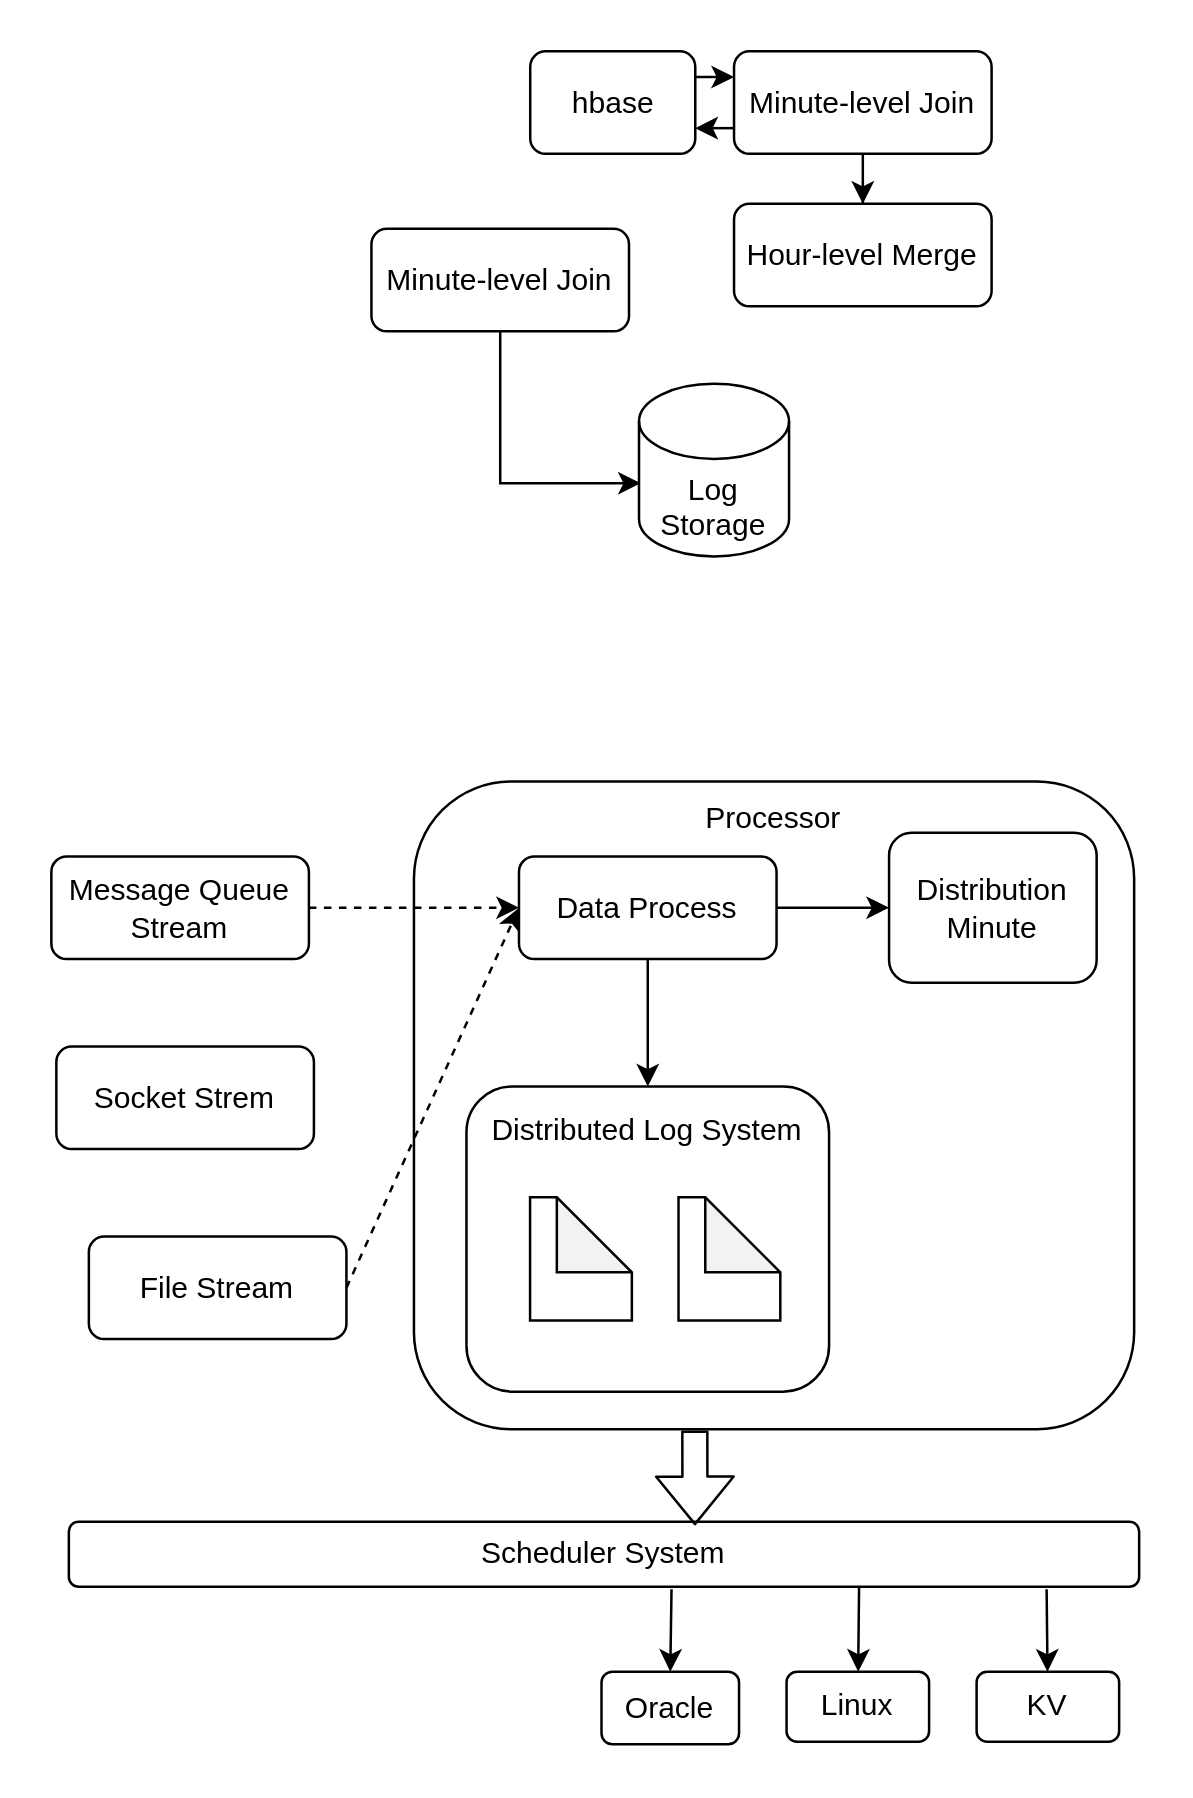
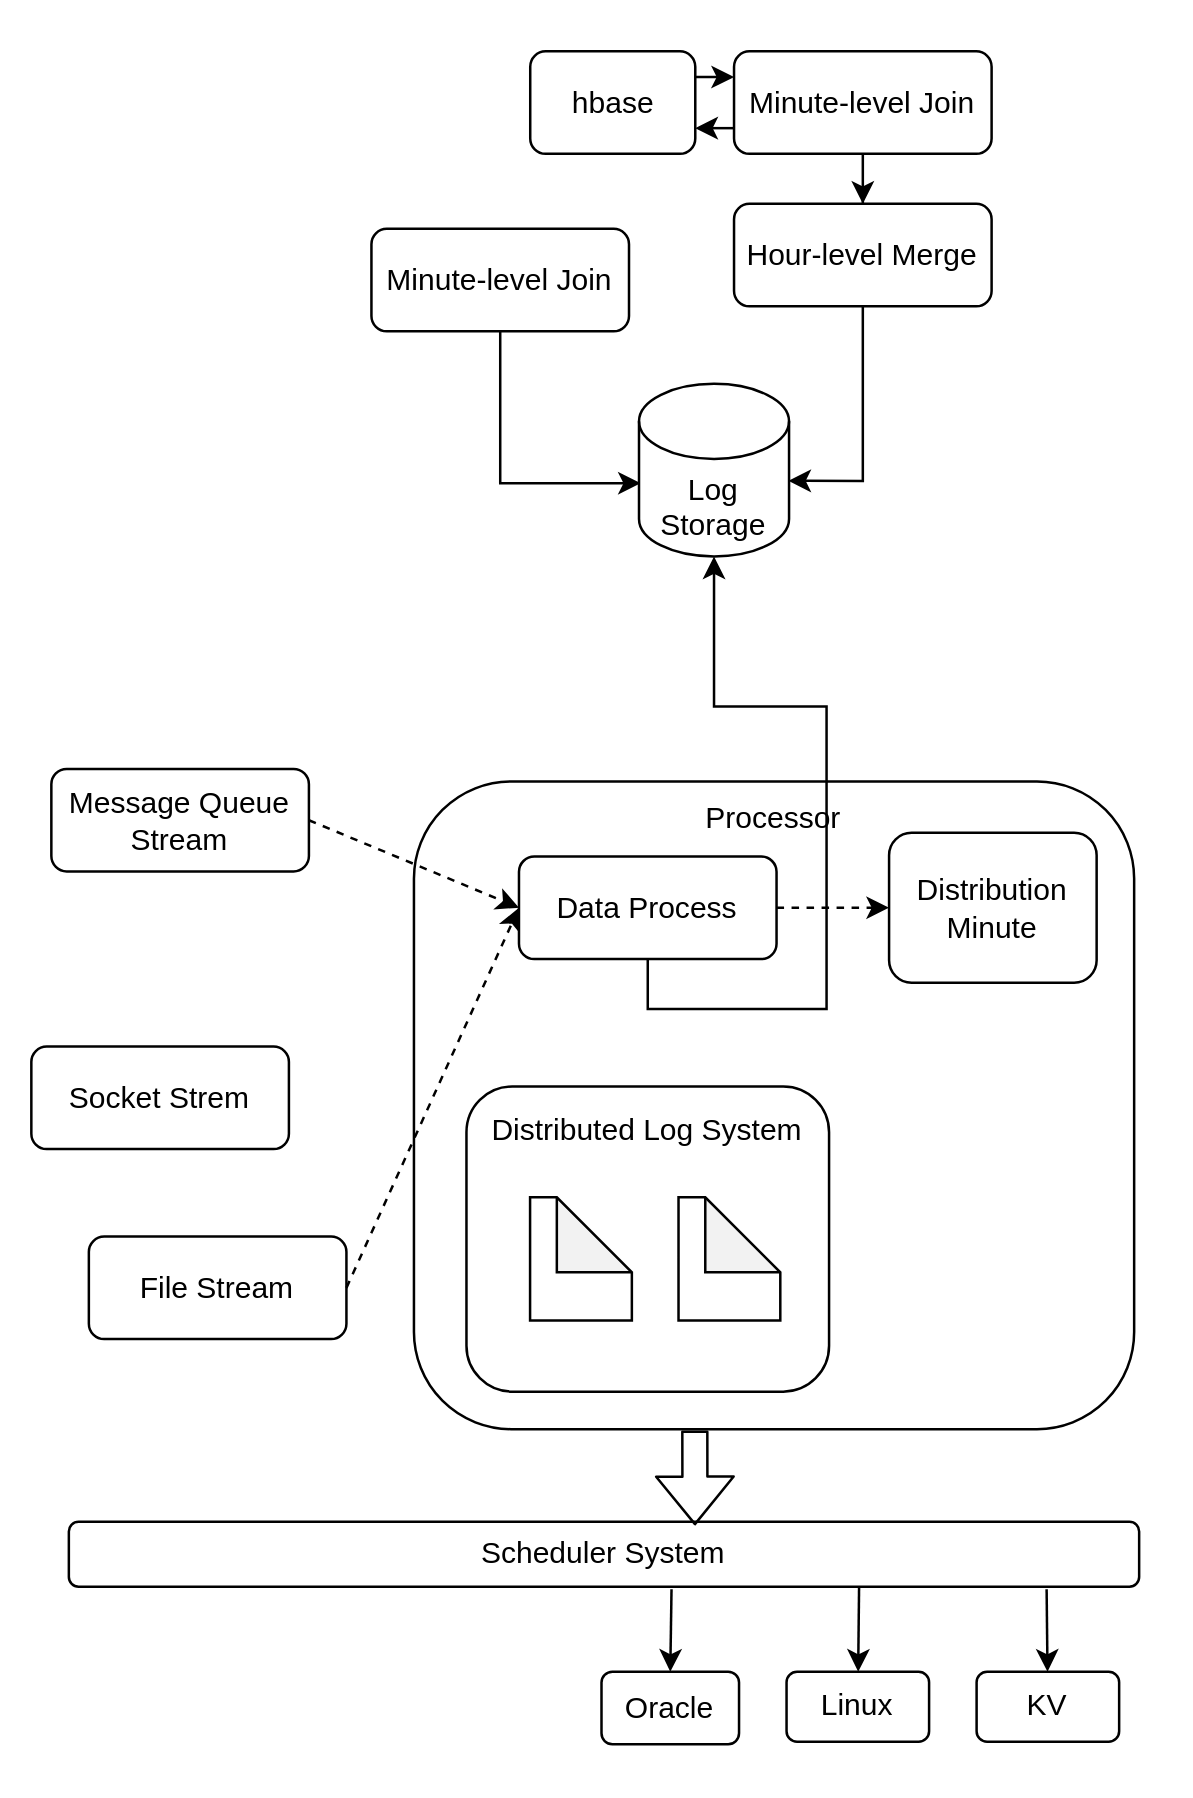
+ <mxCell id="11" style="edgeStyle=orthogonalEdgeStyle;rounded=0;orthogonalLoop=1;jettySize=auto;html=1;strokeColor=#000000;entryX=0.995;entryY=0.562;entryDx=0;entryDy=0;entryPerimeter=0;exitX=0.5;exitY=1;exitDx=0;exitDy=0;" parent="1" source="7" target="10" edge="1"><mxGeometry relative="1" as="geometry"><mxPoint x="511.389" y="99" as="sourcePoint" /><mxPoint x="354.5" y="106" as="targetPoint" /><Array as="points"><mxPoint x="345" y="192" /></Array></mxGeometry></mxCell>
- <mxCell id="13" value="&lt;font color=&quot;#000000&quot;&gt;Message Queue Stream&lt;/font&gt;" style="rounded=1;whiteSpace=wrap;html=1;fillColor=#FFFFFF;strokeColor=#000000;" vertex="1" parent="1"><mxGeometry x="20" y="342" width="103" height="41" as="geometry" /></mxCell>
+ <mxCell id="13" value="&lt;font color=&quot;#000000&quot;&gt;Message Queue Stream&lt;/font&gt;" style="rounded=1;whiteSpace=wrap;html=1;fillColor=#FFFFFF;strokeColor=#000000;" vertex="1" parent="1"><mxGeometry x="20" y="307" width="103" height="41" as="geometry" /></mxCell>
- <mxCell id="17" style="edgeStyle=orthogonalEdgeStyle;rounded=0;orthogonalLoop=1;jettySize=auto;html=1;exitX=1;exitY=0.5;exitDx=0;exitDy=0;strokeColor=#000000;" edge="1" parent="1" source="18" target="27"><mxGeometry relative="1" as="geometry" /></mxCell>
+ <mxCell id="17" style="edgeStyle=orthogonalEdgeStyle;rounded=0;orthogonalLoop=1;jettySize=auto;html=1;exitX=1;exitY=0.5;exitDx=0;exitDy=0;strokeColor=#000000;dashed=1;" edge="1" parent="1" source="18" target="27"><mxGeometry relative="1" as="geometry" /></mxCell>
- <mxCell id="16" style="edgeStyle=orthogonalEdgeStyle;rounded=0;orthogonalLoop=1;jettySize=auto;html=1;exitX=0.5;exitY=1;exitDx=0;exitDy=0;strokeColor=#000000;" edge="1" parent="1" source="18" target="21"><mxGeometry relative="1" as="geometry" /></mxCell>
+ <mxCell id="16" style="edgeStyle=orthogonalEdgeStyle;rounded=0;orthogonalLoop=1;jettySize=auto;html=1;exitX=0.5;exitY=1;exitDx=0;exitDy=0;strokeColor=#000000;" edge="1" parent="1" source="18" target="10"><mxGeometry relative="1" as="geometry" /></mxCell>
- <mxCell id="14" value="&lt;font color=&quot;#000000&quot;&gt;Socket Strem&lt;/font&gt;" style="rounded=1;whiteSpace=wrap;html=1;fillColor=#FFFFFF;strokeColor=#000000;" vertex="1" parent="1"><mxGeometry x="22" y="418" width="103" height="41" as="geometry" /></mxCell>
+ <mxCell id="14" value="&lt;font color=&quot;#000000&quot;&gt;Socket Strem&lt;/font&gt;" style="rounded=1;whiteSpace=wrap;html=1;fillColor=#FFFFFF;strokeColor=#000000;" vertex="1" parent="1"><mxGeometry x="12" y="418" width="103" height="41" as="geometry" /></mxCell>
